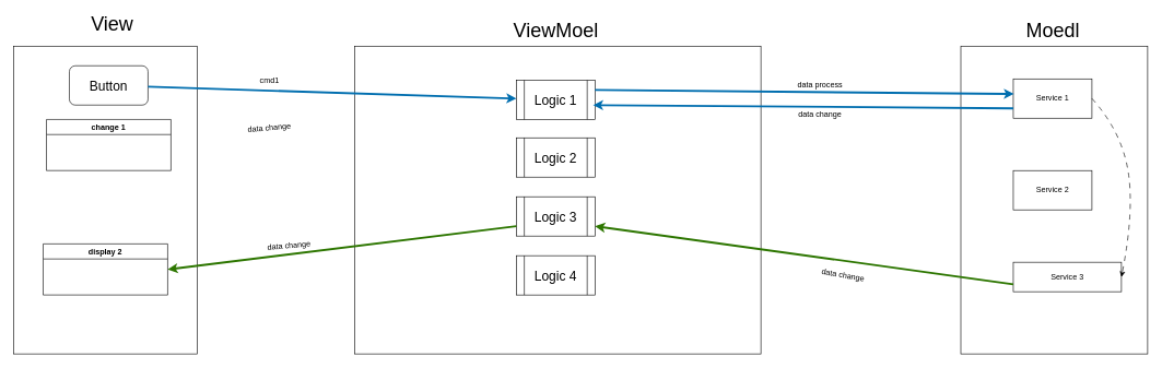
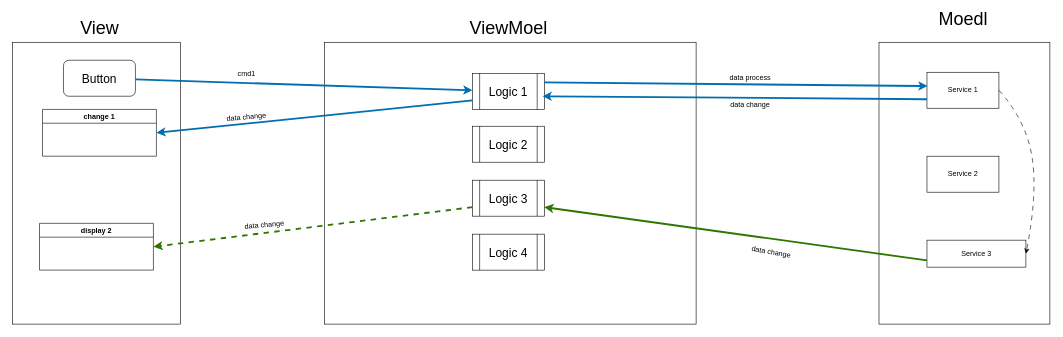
- <mxCell id="17" value="&lt;font style=&quot;font-size: 30px;&quot;&gt;View&lt;/font&gt;" style="text;html=1;align=center;verticalAlign=middle;resizable=0;points=[];autosize=1;strokeColor=none;fillColor=none;" vertex="1" parent="1"><mxGeometry x="125" y="10" width="90" height="50" as="geometry" /></mxCell>
+ <mxCell id="17" value="&lt;font style=&quot;font-size: 30px;&quot;&gt;View&lt;/font&gt;" style="text;html=1;align=center;verticalAlign=middle;resizable=0;points=[];autosize=1;strokeColor=none;fillColor=none;" vertex="1" parent="1"><mxGeometry x="120" y="20" width="90" height="50" as="geometry" /></mxCell>
- <mxCell id="16" value="&lt;font style=&quot;font-size: 30px;&quot;&gt;Moedl&lt;/font&gt;" style="text;html=1;align=center;verticalAlign=middle;resizable=0;points=[];autosize=1;strokeColor=none;fillColor=none;" vertex="1" parent="1"><mxGeometry x="1550" y="20" width="110" height="50" as="geometry" /></mxCell>
+ <mxCell id="16" value="&lt;font style=&quot;font-size: 30px;&quot;&gt;Moedl&lt;/font&gt;" style="text;html=1;align=center;verticalAlign=middle;resizable=0;points=[];autosize=1;strokeColor=none;fillColor=none;" vertex="1" parent="1"><mxGeometry x="1550" y="5" width="110" height="50" as="geometry" /></mxCell>
+ <mxCell id="13" value="" style="endArrow=classic;html=1;rounded=0;entryX=1;entryY=0.5;entryDx=0;entryDy=0;exitX=0;exitY=0.75;exitDx=0;exitDy=0;strokeWidth=3;fillColor=#1ba1e2;strokeColor=#006EAF;" edge="1" parent="1" source="4" target="10"><mxGeometry width="50" height="50" relative="1" as="geometry"><mxPoint x="680" y="270" as="sourcePoint" /><mxPoint x="730" y="220" as="targetPoint" /></mxGeometry></mxCell>
- <mxCell id="14" value="" style="endArrow=classic;html=1;rounded=0;entryX=1;entryY=0.5;entryDx=0;entryDy=0;exitX=0;exitY=0.75;exitDx=0;exitDy=0;strokeWidth=3;fillColor=#60a917;strokeColor=#2D7600;" edge="1" parent="1" source="6" target="11"><mxGeometry width="50" height="50" relative="1" as="geometry"><mxPoint x="790" y="300" as="sourcePoint" /><mxPoint x="840" y="250" as="targetPoint" /></mxGeometry></mxCell>
+ <mxCell id="14" value="" style="endArrow=classic;html=1;rounded=0;entryX=1;entryY=0.5;entryDx=0;entryDy=0;exitX=0;exitY=0.75;exitDx=0;exitDy=0;strokeWidth=3;fillColor=#60a917;strokeColor=#2D7600;dashed=1;" edge="1" parent="1" source="6" target="11"><mxGeometry width="50" height="50" relative="1" as="geometry"><mxPoint x="790" y="300" as="sourcePoint" /><mxPoint x="840" y="250" as="targetPoint" /></mxGeometry></mxCell>
